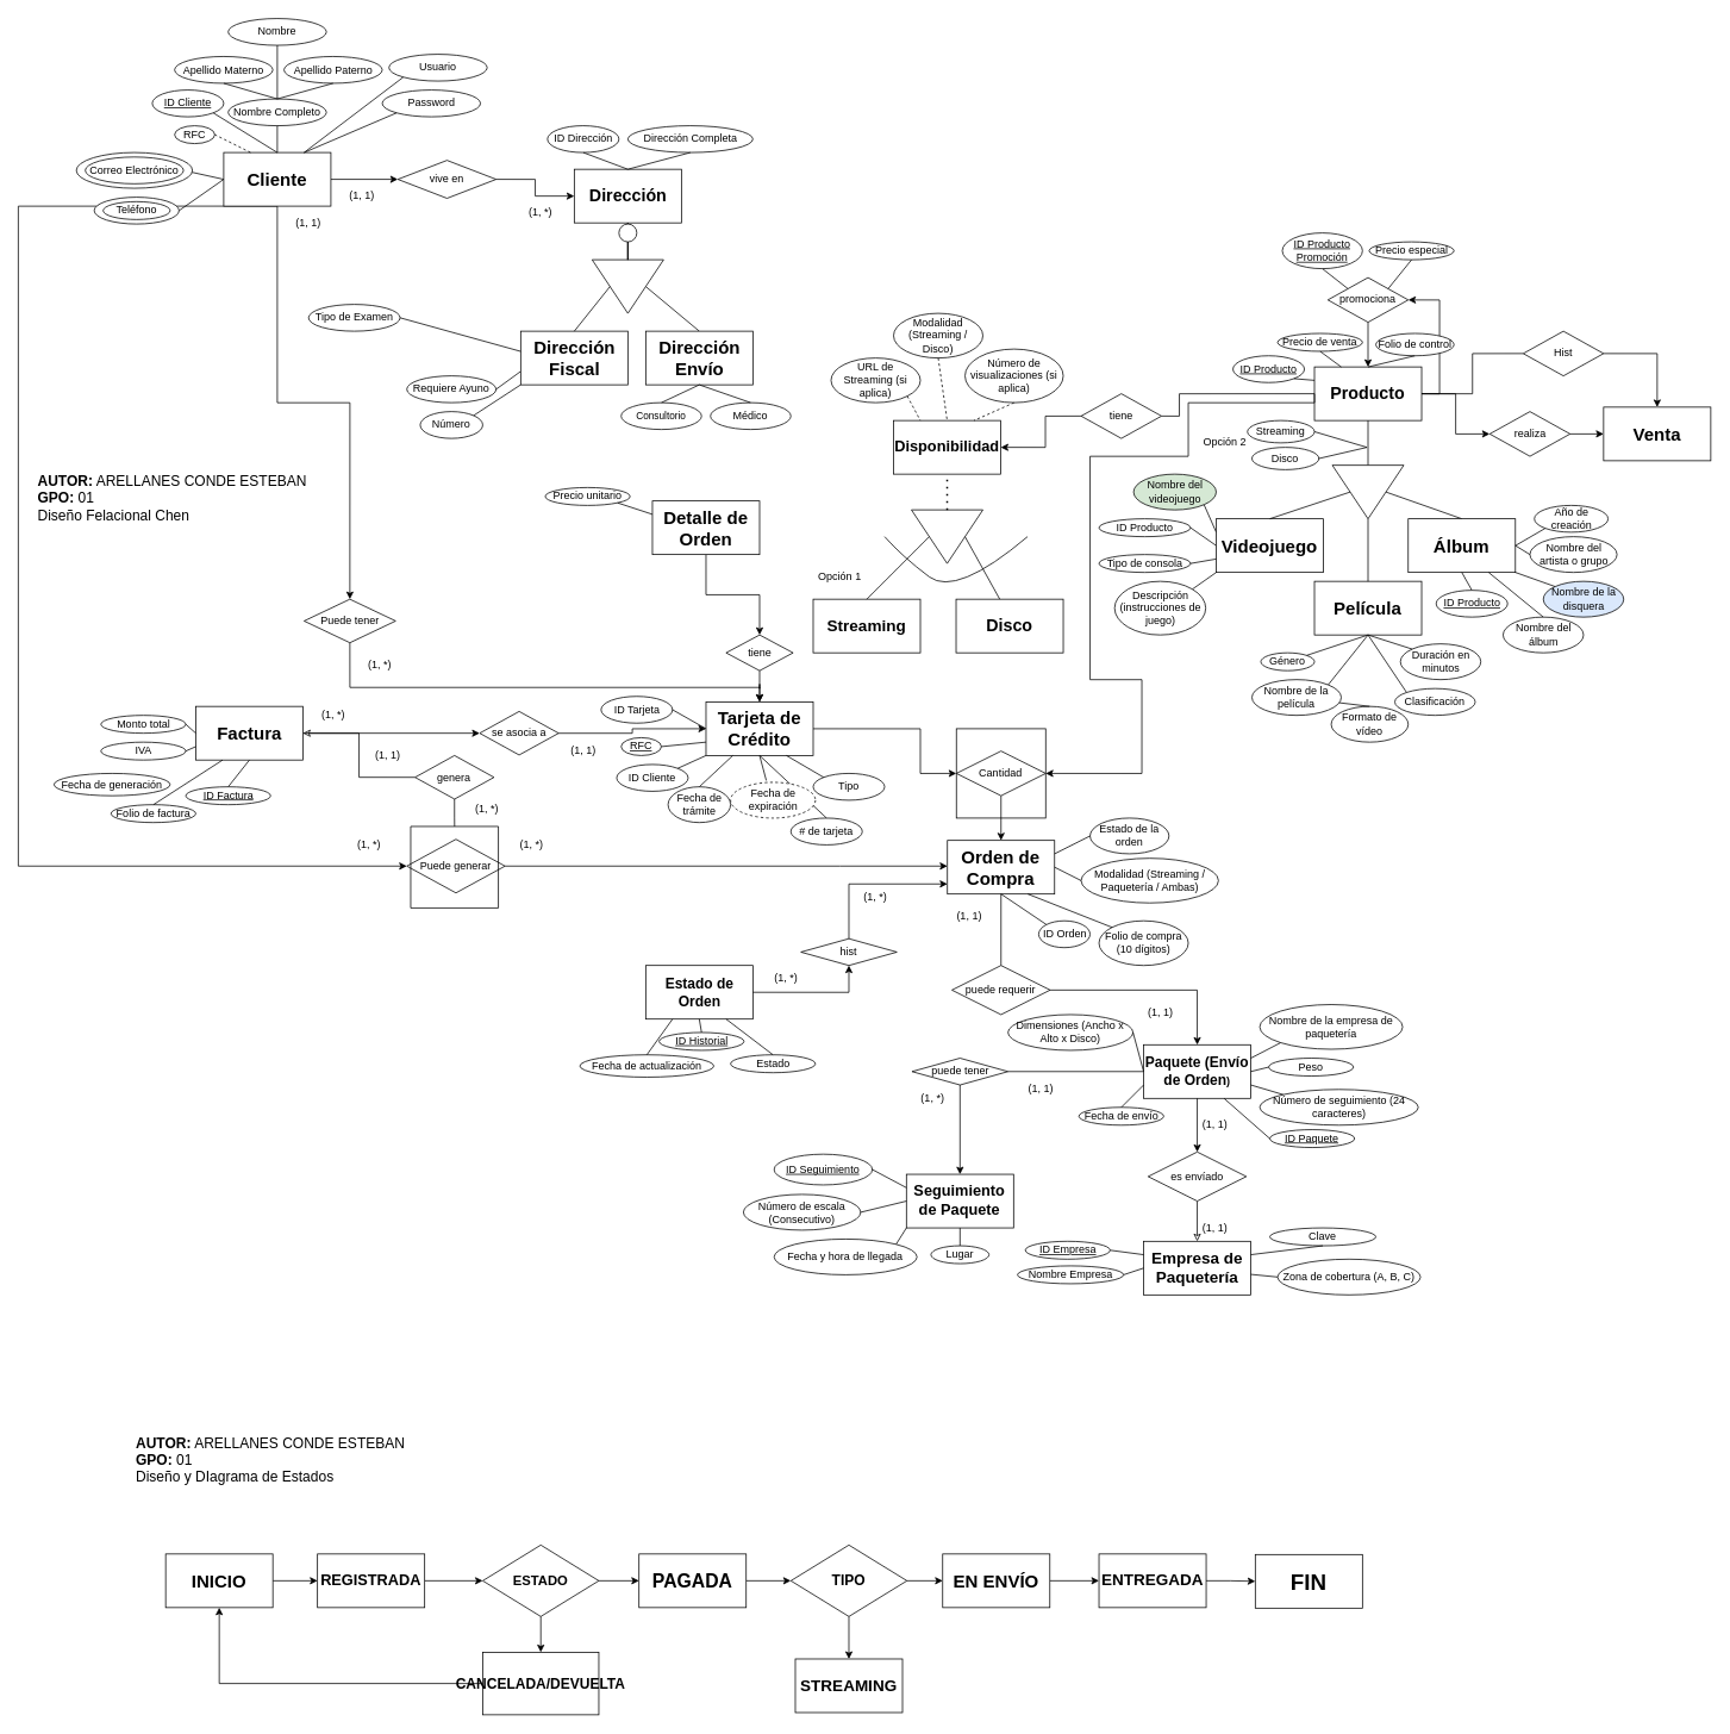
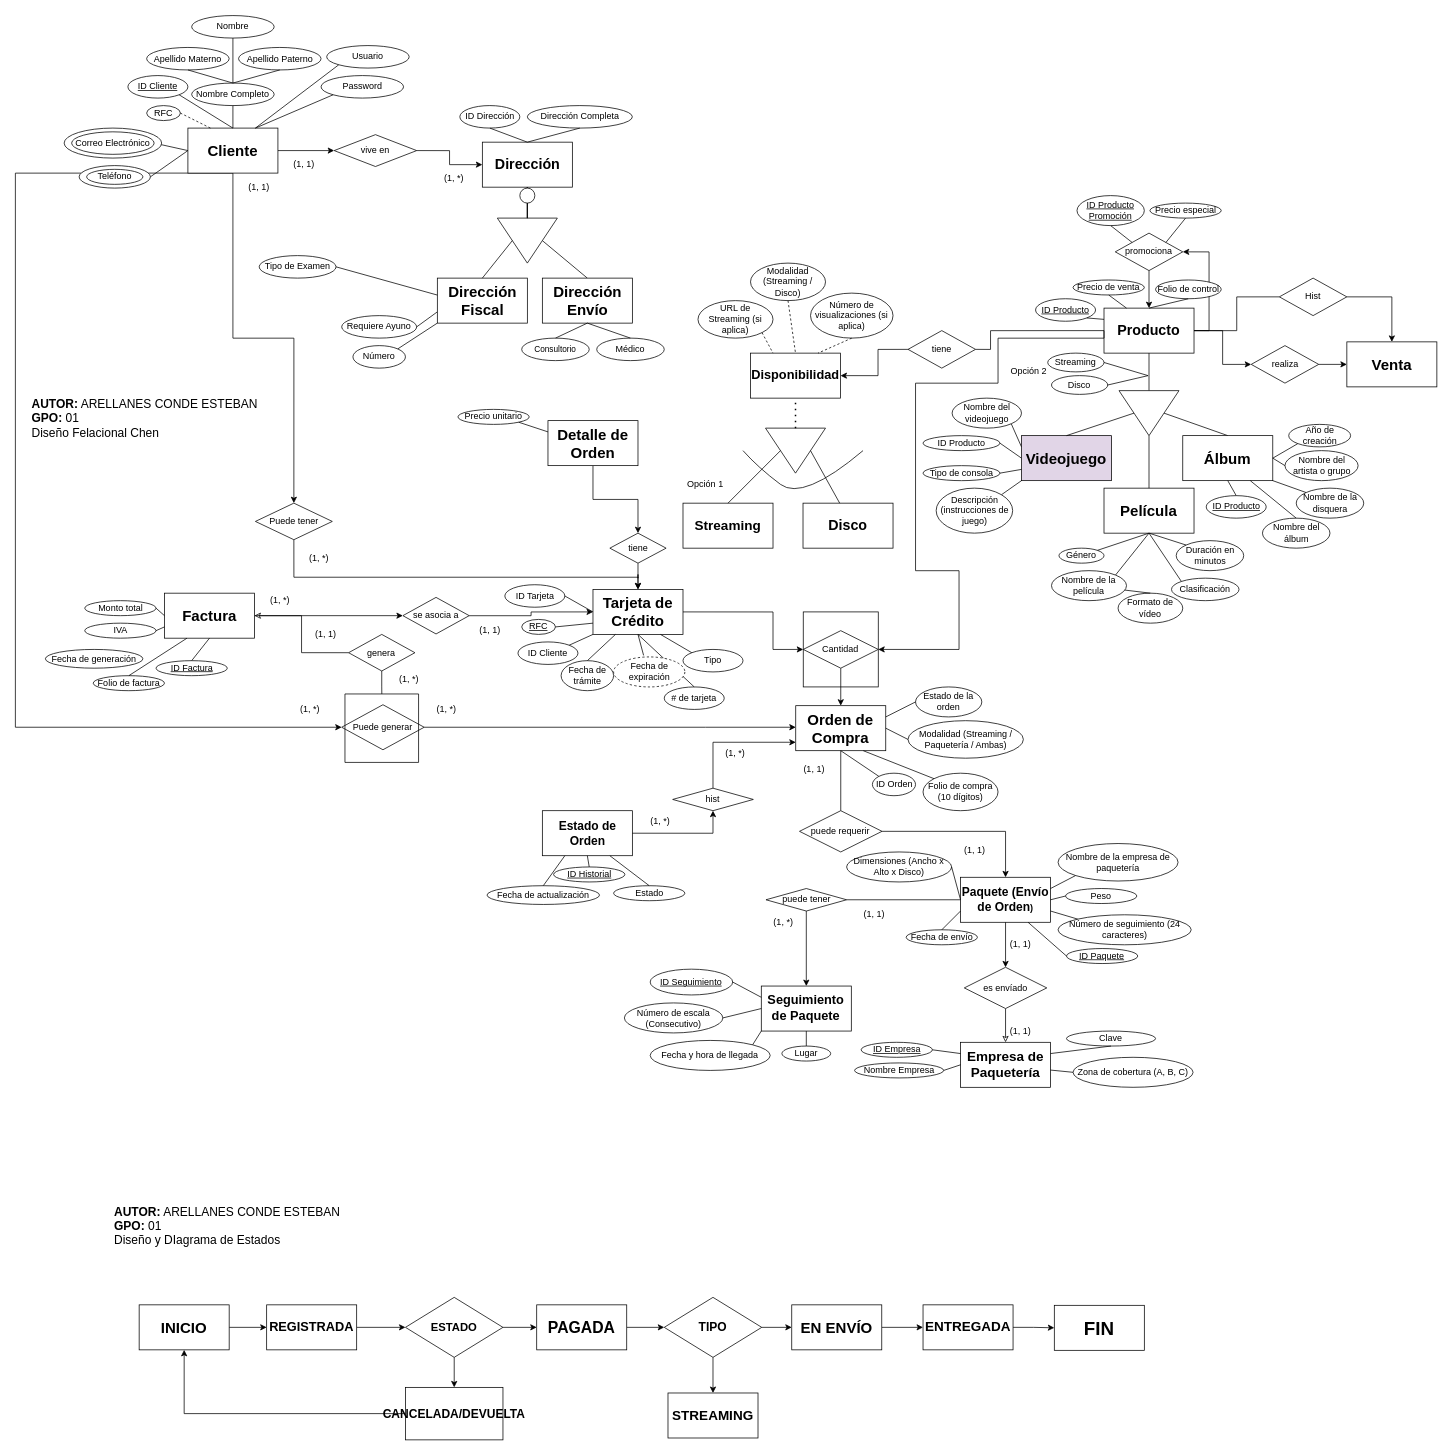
- <mxCell id="85" value="Nombre del videojuego" style="ellipse;whiteSpace=wrap;html=1;fillColor=#d5e8d4;" parent="1" vertex="1"><mxGeometry x="1268.75" y="530.25" width="92.5" height="40" as="geometry" /></mxCell>
+ <mxCell id="85" value="Nombre del videojuego" style="ellipse;whiteSpace=wrap;html=1;" parent="1" vertex="1"><mxGeometry x="1268.75" y="530.25" width="92.5" height="40" as="geometry" /></mxCell>
- <mxCell id="89" value="&lt;p class=&quot;&quot; data-end=&quot;275&quot; data-start=&quot;236&quot;&gt;&lt;font style=&quot;font-size: 20px;&quot;&gt;&lt;strong data-end=&quot;244&quot; data-start=&quot;236&quot;&gt;Videojuego&lt;/strong&gt;&lt;/font&gt;&lt;/p&gt;" style="rounded=0;whiteSpace=wrap;html=1;" parent="1" vertex="1"><mxGeometry x="1361.25" y="580.25" width="120" height="60" as="geometry" /></mxCell>
+ <mxCell id="89" value="&lt;p class=&quot;&quot; data-end=&quot;275&quot; data-start=&quot;236&quot;&gt;&lt;font style=&quot;font-size: 20px;&quot;&gt;&lt;strong data-end=&quot;244&quot; data-start=&quot;236&quot;&gt;Videojuego&lt;/strong&gt;&lt;/font&gt;&lt;/p&gt;" style="rounded=0;whiteSpace=wrap;html=1;fillColor=#e1d5e7;" parent="1" vertex="1"><mxGeometry x="1361.25" y="580.25" width="120" height="60" as="geometry" /></mxCell>
- <mxCell id="118" value="Nombre de la disquera" style="ellipse;whiteSpace=wrap;html=1;fillColor=#dae8fc;" parent="1" vertex="1"><mxGeometry x="1727.5" y="650.25" width="90" height="40" as="geometry" /></mxCell>
+ <mxCell id="118" value="Nombre de la disquera" style="ellipse;whiteSpace=wrap;html=1;" parent="1" vertex="1"><mxGeometry x="1727.5" y="650.25" width="90" height="40" as="geometry" /></mxCell>
